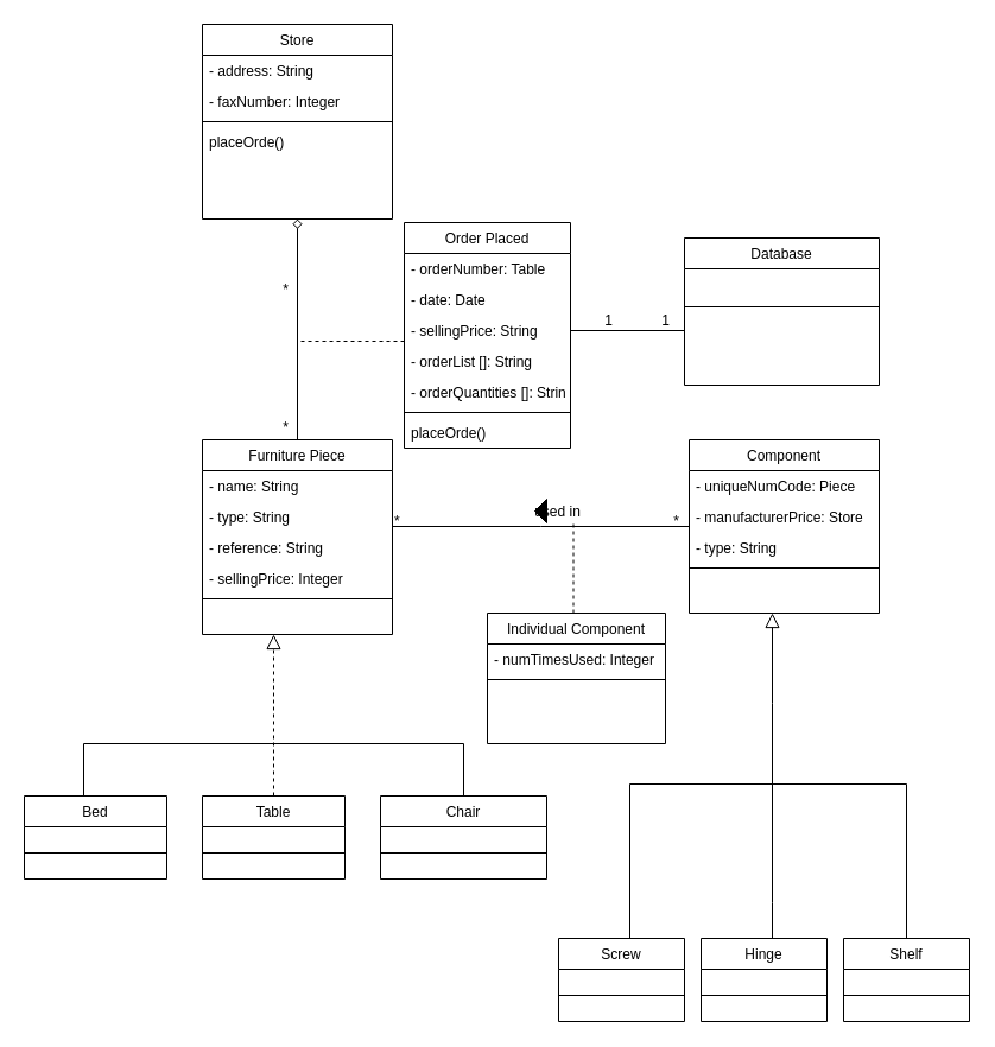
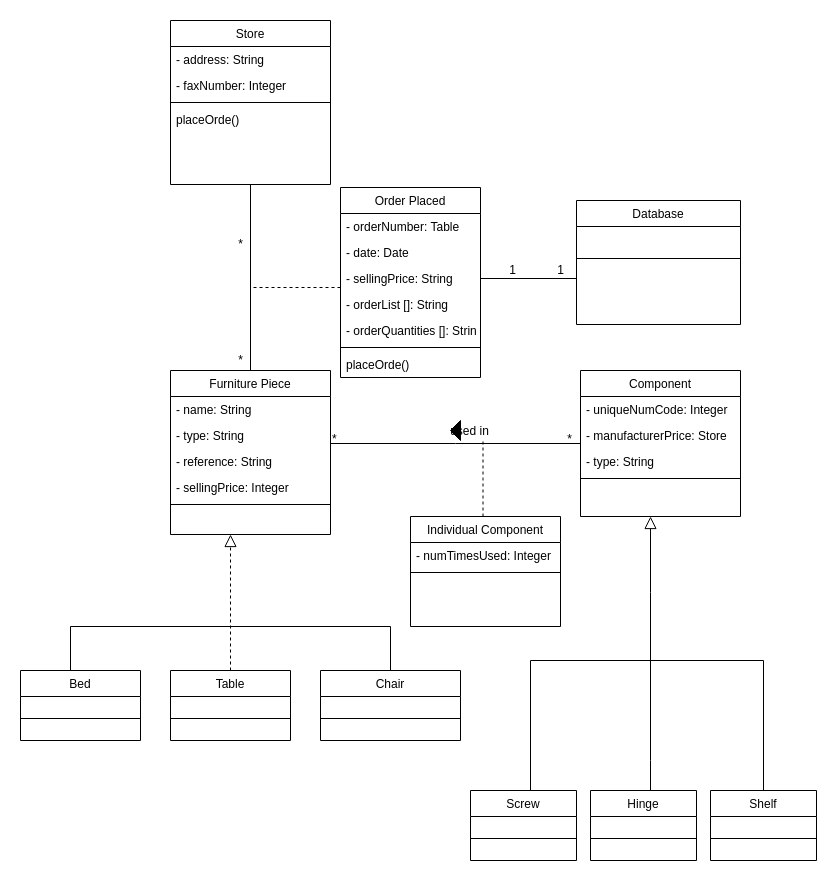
- <mxCell id="2" style="edgeStyle=orthogonalEdgeStyle;rounded=0;orthogonalLoop=1;jettySize=auto;html=1;entryX=0.5;entryY=1;entryDx=0;entryDy=0;startSize=26;endArrow=diamond;endFill=0;" edge="1" parent="1" source="3" target="40"><mxGeometry relative="1" as="geometry" /></mxCell>
+ <mxCell id="2" style="edgeStyle=orthogonalEdgeStyle;rounded=0;orthogonalLoop=1;jettySize=auto;html=1;entryX=0.5;entryY=1;entryDx=0;entryDy=0;startSize=26;endArrow=none;endFill=0;" edge="1" parent="1" source="3" target="40"><mxGeometry relative="1" as="geometry" /></mxCell>
- <mxCell id="14" value="- uniqueNumCode: Piece" style="text;align=left;verticalAlign=top;spacingLeft=4;spacingRight=4;overflow=hidden;rotatable=0;points=[[0,0.5],[1,0.5]];portConstraint=eastwest;" parent="13" vertex="1"><mxGeometry y="26" width="160" height="26" as="geometry" /></mxCell>
+ <mxCell id="14" value="- uniqueNumCode: Integer" style="text;align=left;verticalAlign=top;spacingLeft=4;spacingRight=4;overflow=hidden;rotatable=0;points=[[0,0.5],[1,0.5]];portConstraint=eastwest;" parent="13" vertex="1"><mxGeometry y="26" width="160" height="26" as="geometry" /></mxCell>
